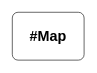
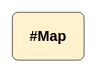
- <mxCell id="2" value="&lt;h1&gt;#Map&lt;/h1&gt;" style="rounded=1;whiteSpace=wrap;html=1;align=center;arcSize=12;" parent="1" vertex="1"><mxGeometry x="20" y="20" width="120" height="80" as="geometry" /></mxCell>
+ <mxCell id="2" value="&lt;h1&gt;#Map&lt;/h1&gt;" style="rounded=1;whiteSpace=wrap;html=1;align=center;arcSize=12;fillColor=#fff2cc;" parent="1" vertex="1"><mxGeometry x="20" y="20" width="120" height="80" as="geometry" /></mxCell>
